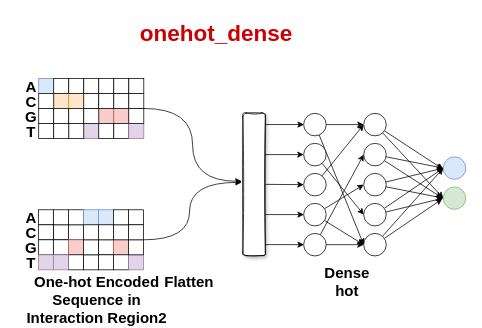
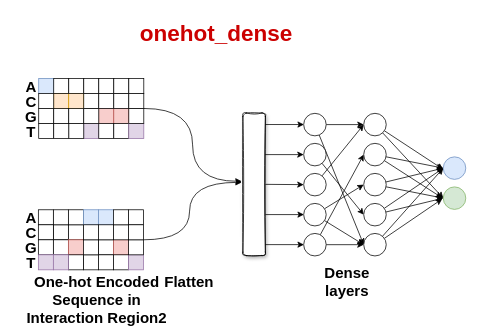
- <mxCell id="71" value="Dense hot" style="text;html=1;strokeColor=none;fillColor=none;align=center;verticalAlign=middle;whiteSpace=wrap;rounded=0;fontStyle=1;fontSize=20;" vertex="1" parent="1"><mxGeometry x="416.75" y="365" width="90" height="20" as="geometry" /></mxCell>
+ <mxCell id="71" value="Dense layers" style="text;html=1;strokeColor=none;fillColor=none;align=center;verticalAlign=middle;whiteSpace=wrap;rounded=0;fontStyle=1;fontSize=20;" vertex="1" parent="1"><mxGeometry x="416.75" y="365" width="90" height="20" as="geometry" /></mxCell>
